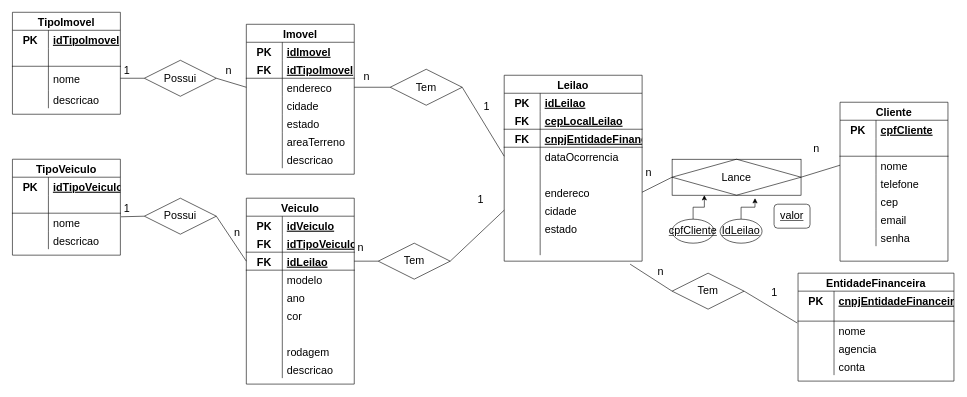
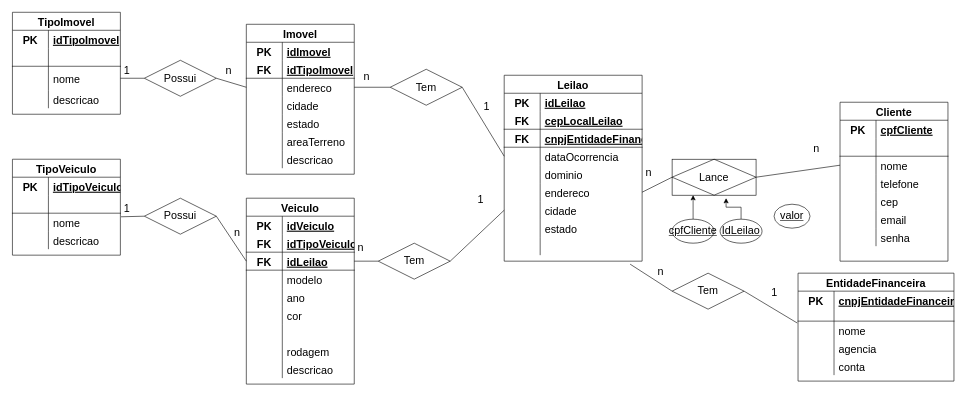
+ <mxCell id="51" value="dominio" style="shape=partialRectangle;connectable=0;fillColor=none;top=0;left=0;bottom=0;right=0;align=left;spacingLeft=6;overflow=hidden;fontSize=18;" vertex="1" parent="49"><mxGeometry x="60" width="170" height="30" as="geometry" /></mxCell>
- <mxCell id="98" value="Lance" style="shape=associativeEntity;whiteSpace=wrap;html=1;align=center;fontSize=18;" vertex="1" parent="1"><mxGeometry x="1120" y="265" width="215" height="60" as="geometry" /></mxCell>
+ <mxCell id="98" value="Lance" style="shape=associativeEntity;whiteSpace=wrap;html=1;align=center;fontSize=18;" vertex="1" parent="1"><mxGeometry x="1120" y="265" width="140" height="60" as="geometry" /></mxCell>
- <mxCell id="128" value="valor" style="whiteSpace=wrap;html=1;align=center;fontStyle=4;fontSize=18;rounded=1;" vertex="1" parent="1"><mxGeometry x="1290" y="340" width="60" height="40" as="geometry" /></mxCell>
+ <mxCell id="128" value="valor" style="ellipse;whiteSpace=wrap;html=1;align=center;fontStyle=4;fontSize=18;" vertex="1" parent="1"><mxGeometry x="1290" y="340" width="60" height="40" as="geometry" /></mxCell>
